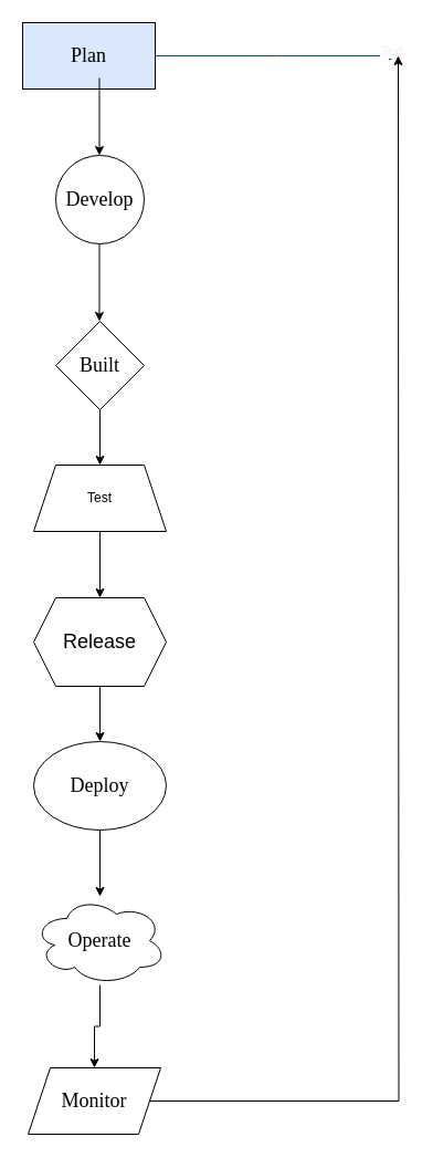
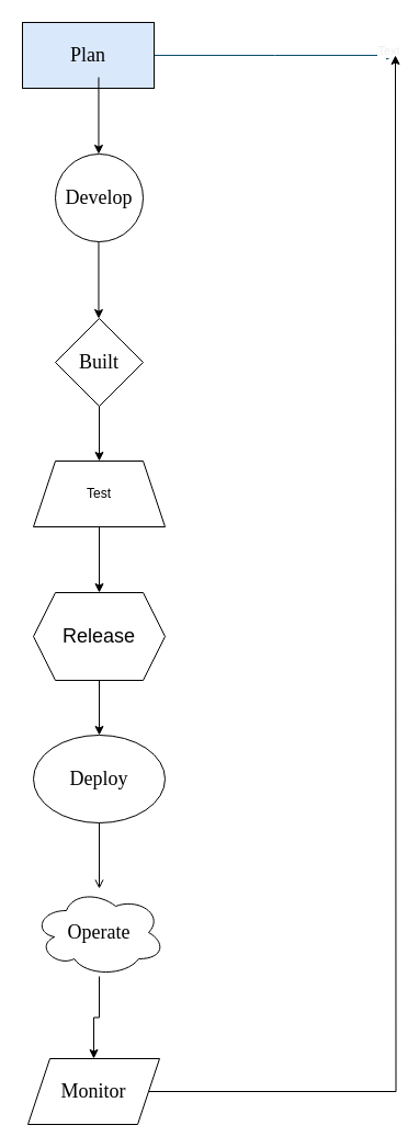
- <mxCell id="14" value="" style="edgeStyle=orthogonalEdgeStyle;rounded=0;orthogonalLoop=1;jettySize=auto;html=1;" edge="1" parent="1" source="15" target="17"><mxGeometry relative="1" as="geometry" /></mxCell>
+ <mxCell id="14" value="" style="edgeStyle=orthogonalEdgeStyle;rounded=0;orthogonalLoop=1;jettySize=auto;html=1;endArrow=open;" edge="1" parent="1" source="15" target="17"><mxGeometry relative="1" as="geometry" /></mxCell>
